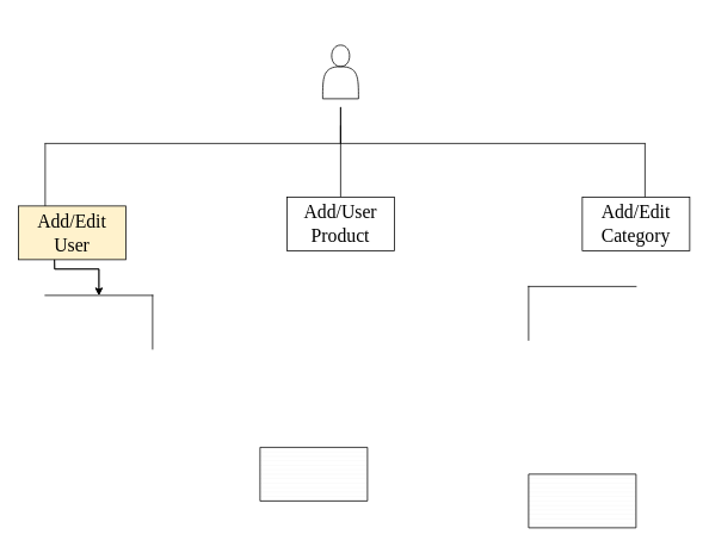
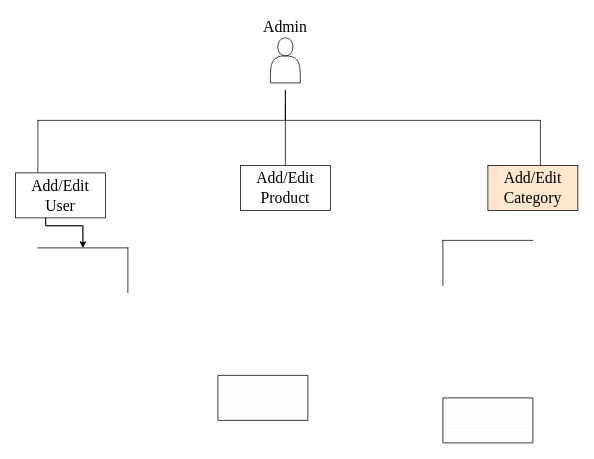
+ <mxCell id="17" value="Admin" style="text;html=1;align=center;verticalAlign=middle;whiteSpace=wrap;rounded=0;fontFamily=Times New Roman;fontSize=21;" vertex="1" parent="1"><mxGeometry x="350" y="20" width="60" height="30" as="geometry" /></mxCell>
- <mxCell id="15" value="&lt;font face=&quot;Times New Roman&quot;&gt;Add/User&lt;/font&gt;&lt;div&gt;&lt;font face=&quot;MfvcB_Ul_9OpXYYb11lW&quot;&gt;Product&lt;/font&gt;&lt;/div&gt;" style="rounded=0;whiteSpace=wrap;html=1;fontSize=21;" vertex="1" parent="1"><mxGeometry x="320" y="220" width="120" height="60" as="geometry" /></mxCell>
+ <mxCell id="15" value="&lt;font face=&quot;Times New Roman&quot;&gt;Add/Edit&lt;/font&gt;&lt;div&gt;&lt;font face=&quot;MfvcB_Ul_9OpXYYb11lW&quot;&gt;Product&lt;/font&gt;&lt;/div&gt;" style="rounded=0;whiteSpace=wrap;html=1;fontSize=21;" vertex="1" parent="1"><mxGeometry x="320" y="220" width="120" height="60" as="geometry" /></mxCell>
- <mxCell id="16" value="&lt;font face=&quot;Times New Roman&quot;&gt;Add/Edit&lt;/font&gt;&lt;div&gt;&lt;font face=&quot;iBDMKqEGsUD5Be-Ob0pg&quot;&gt;Category&lt;/font&gt;&lt;/div&gt;" style="rounded=0;whiteSpace=wrap;html=1;fontSize=21;" vertex="1" parent="1"><mxGeometry x="650" y="220" width="120" height="60" as="geometry" /></mxCell>
+ <mxCell id="16" value="&lt;font face=&quot;Times New Roman&quot;&gt;Add/Edit&lt;/font&gt;&lt;div&gt;&lt;font face=&quot;iBDMKqEGsUD5Be-Ob0pg&quot;&gt;Category&lt;/font&gt;&lt;/div&gt;" style="rounded=0;whiteSpace=wrap;html=1;fontSize=21;fillColor=#ffe6cc;" vertex="1" parent="1"><mxGeometry x="650" y="220" width="120" height="60" as="geometry" /></mxCell>
- <mxCell id="14" value="&lt;font face=&quot;Times New Roman&quot;&gt;Add/Edit&lt;/font&gt;&lt;div&gt;&lt;font face=&quot;Times New Roman&quot;&gt;User&lt;/font&gt;&lt;/div&gt;" style="rounded=0;whiteSpace=wrap;html=1;fontSize=21;fillColor=#fff2cc;" vertex="1" parent="1"><mxGeometry x="20" y="230" width="120" height="60" as="geometry" /></mxCell>
+ <mxCell id="14" value="&lt;font face=&quot;Times New Roman&quot;&gt;Add/Edit&lt;/font&gt;&lt;div&gt;&lt;font face=&quot;Times New Roman&quot;&gt;User&lt;/font&gt;&lt;/div&gt;" style="rounded=0;whiteSpace=wrap;html=1;fontSize=21;" vertex="1" parent="1"><mxGeometry x="20" y="230" width="120" height="60" as="geometry" /></mxCell>
